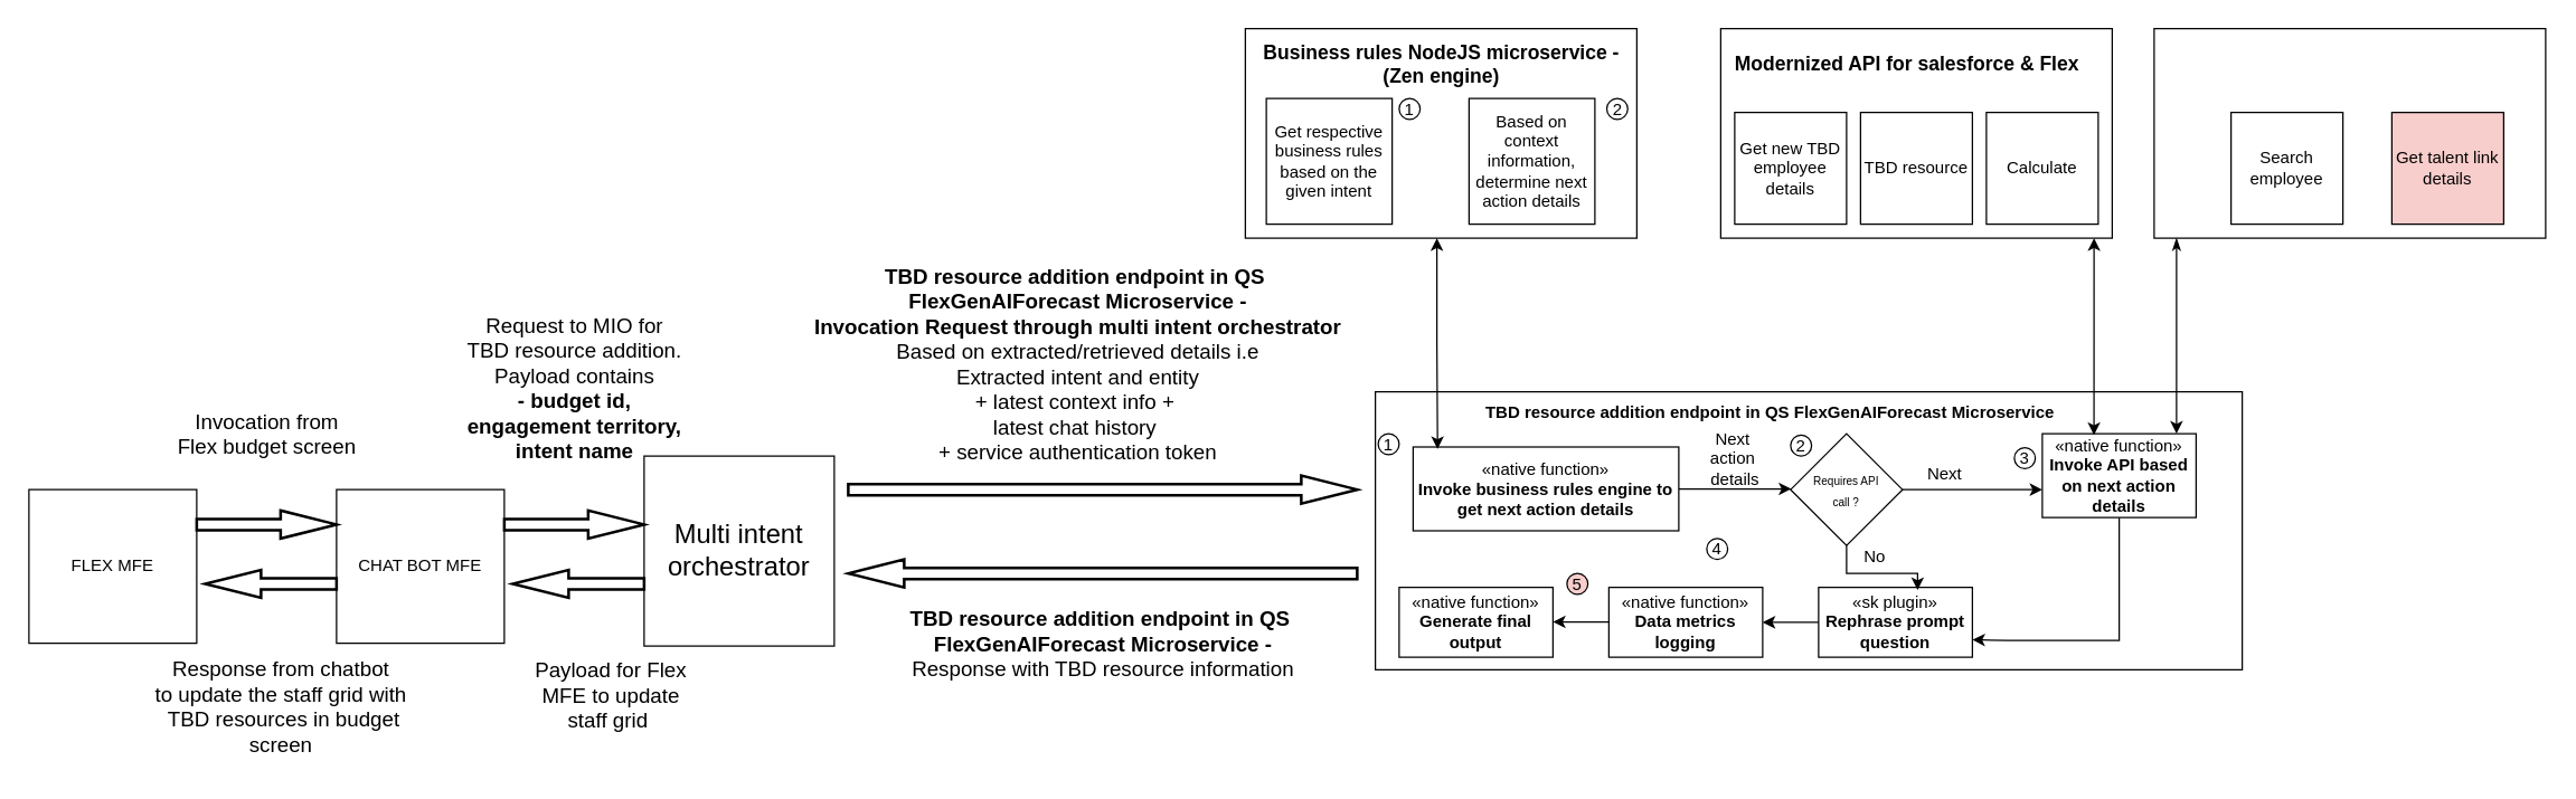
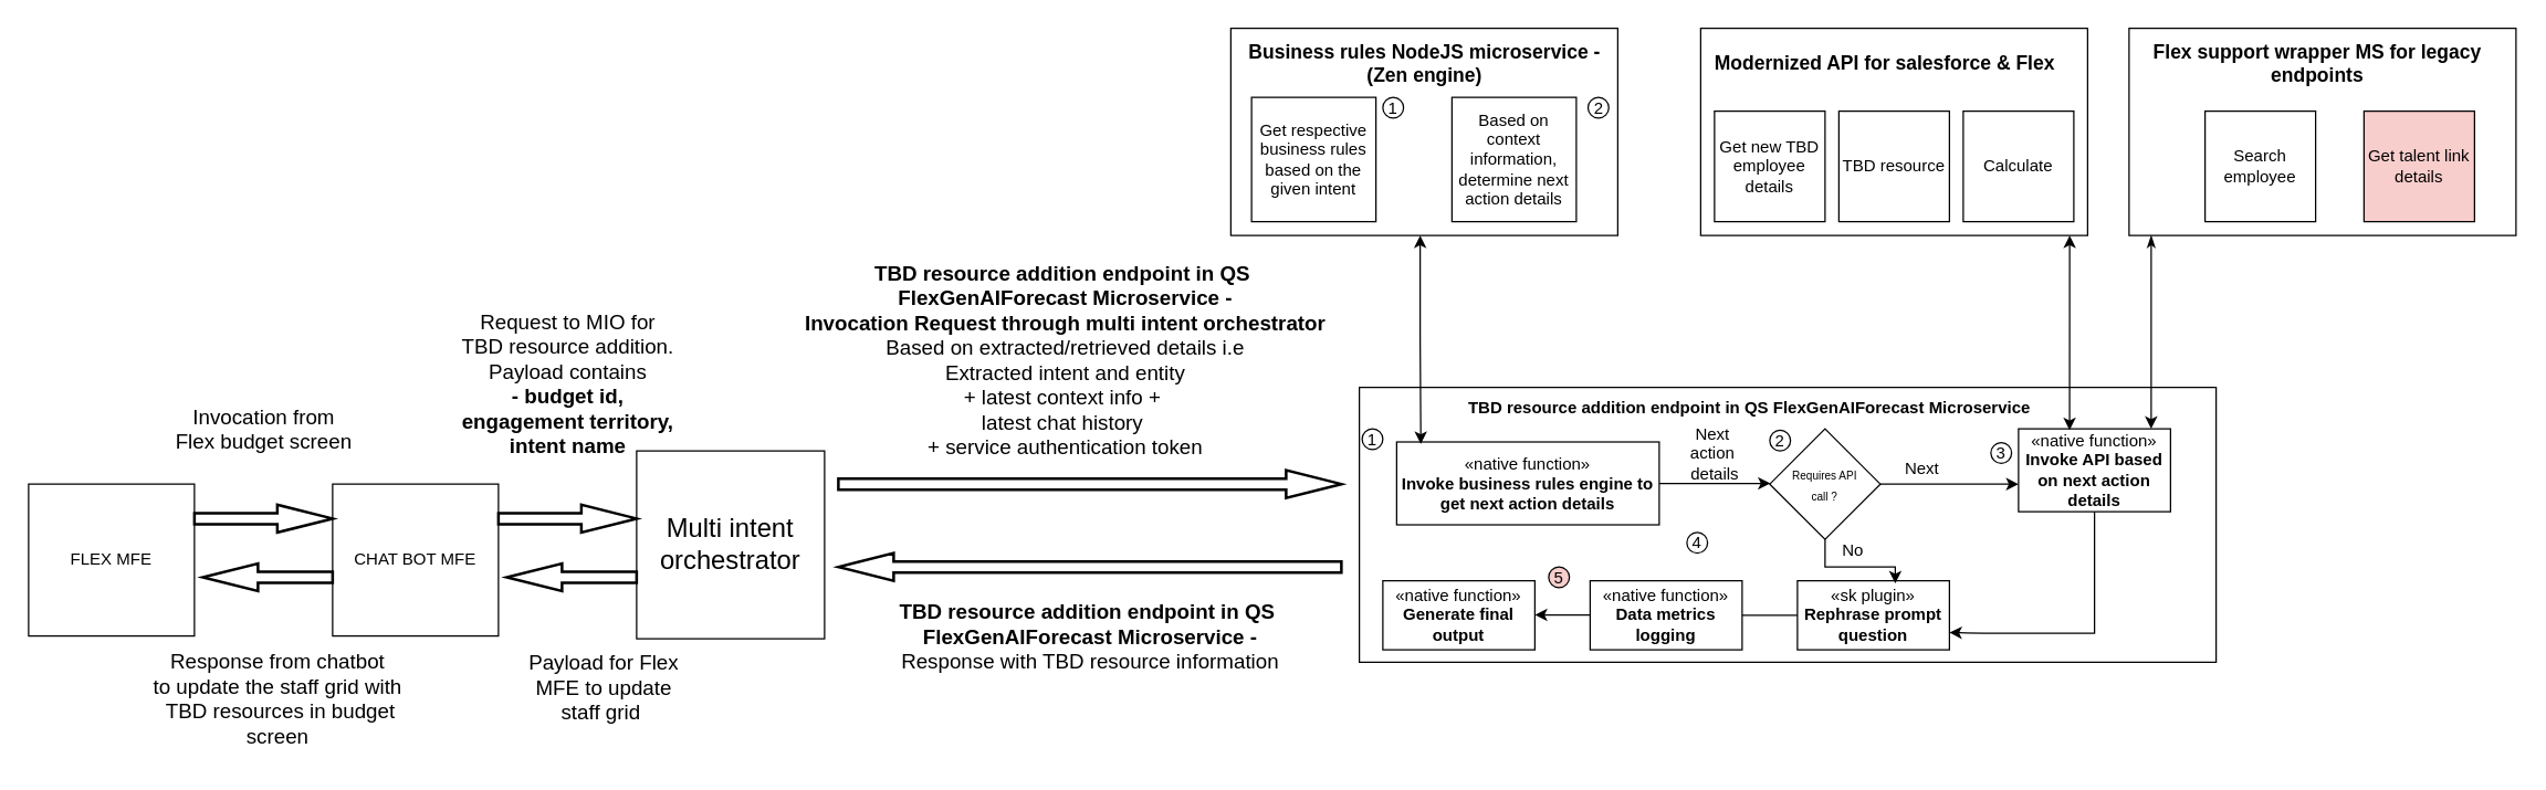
+ <mxCell id="38" value="&lt;font style=&quot;font-size: 14px;&quot;&gt;&lt;b&gt;Flex support wrapper MS for legacy endpoints&lt;/b&gt;&lt;/font&gt;" style="text;html=1;align=center;verticalAlign=middle;whiteSpace=wrap;rounded=0;" parent="1" vertex="1"><mxGeometry x="1543" y="30" width="267" height="30" as="geometry" /></mxCell>
- <mxCell id="11" value="" style="endArrow=classic;html=1;rounded=0;exitX=0;exitY=0.5;exitDx=0;exitDy=0;entryX=1;entryY=0.5;entryDx=0;entryDy=0;" parent="1" source="10" target="9" edge="1"><mxGeometry width="50" height="50" relative="1" as="geometry"><mxPoint x="1300" y="442.95" as="sourcePoint" /><mxPoint x="1166.5" y="379.999" as="targetPoint" /></mxGeometry></mxCell>
+ <mxCell id="11" value="" style="endArrow=none;html=1;rounded=0;exitX=0;exitY=0.5;exitDx=0;exitDy=0;entryX=1;entryY=0.5;entryDx=0;entryDy=0;" parent="1" source="10" target="9" edge="1"><mxGeometry width="50" height="50" relative="1" as="geometry"><mxPoint x="1300" y="442.95" as="sourcePoint" /><mxPoint x="1166.5" y="379.999" as="targetPoint" /></mxGeometry></mxCell>
